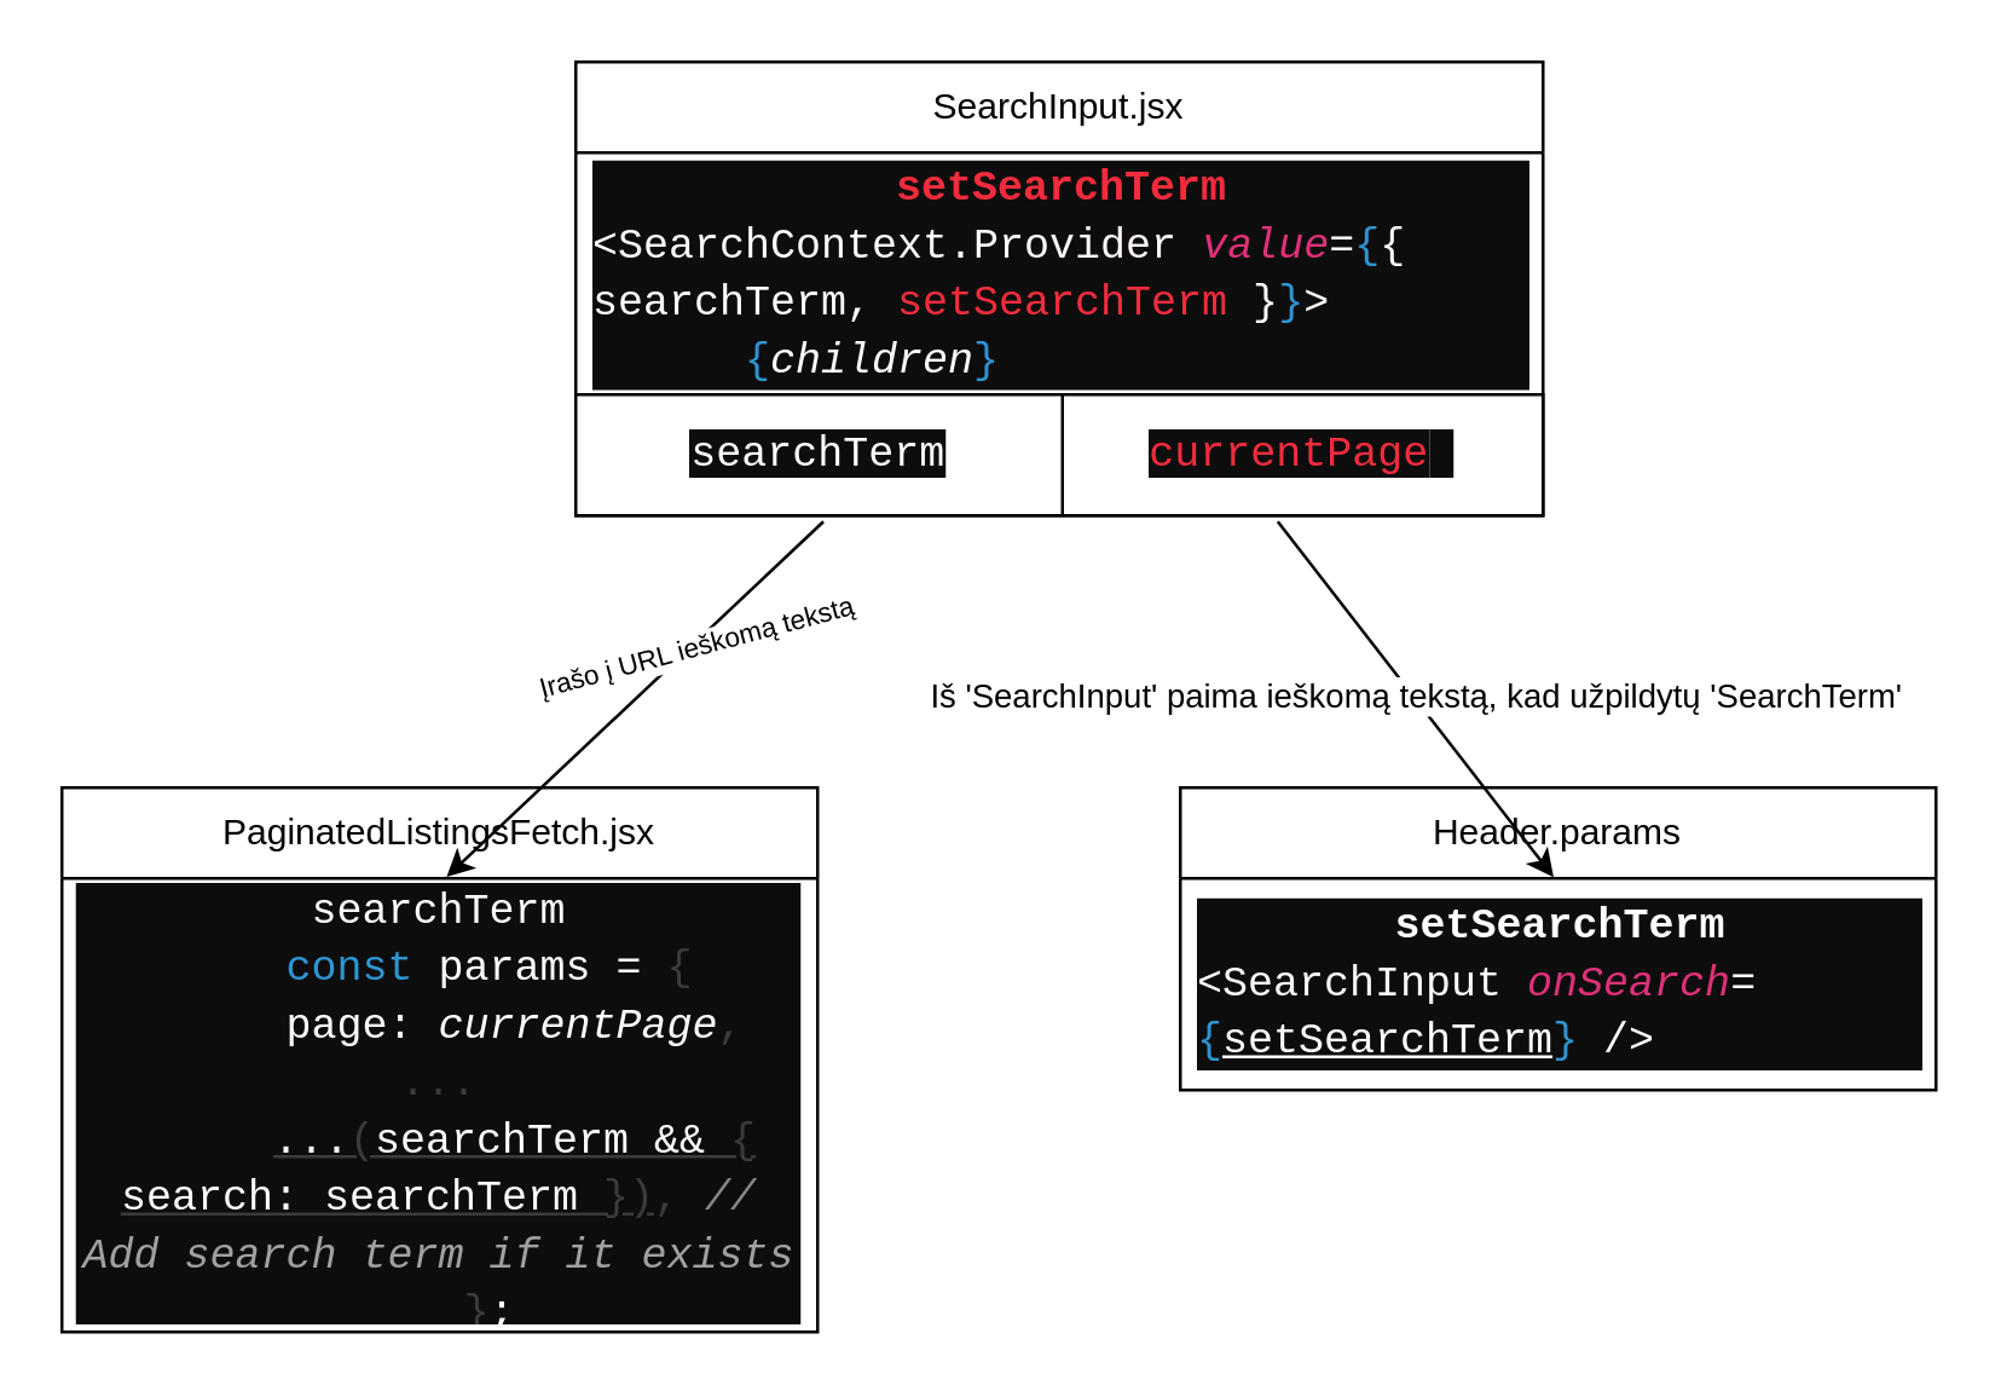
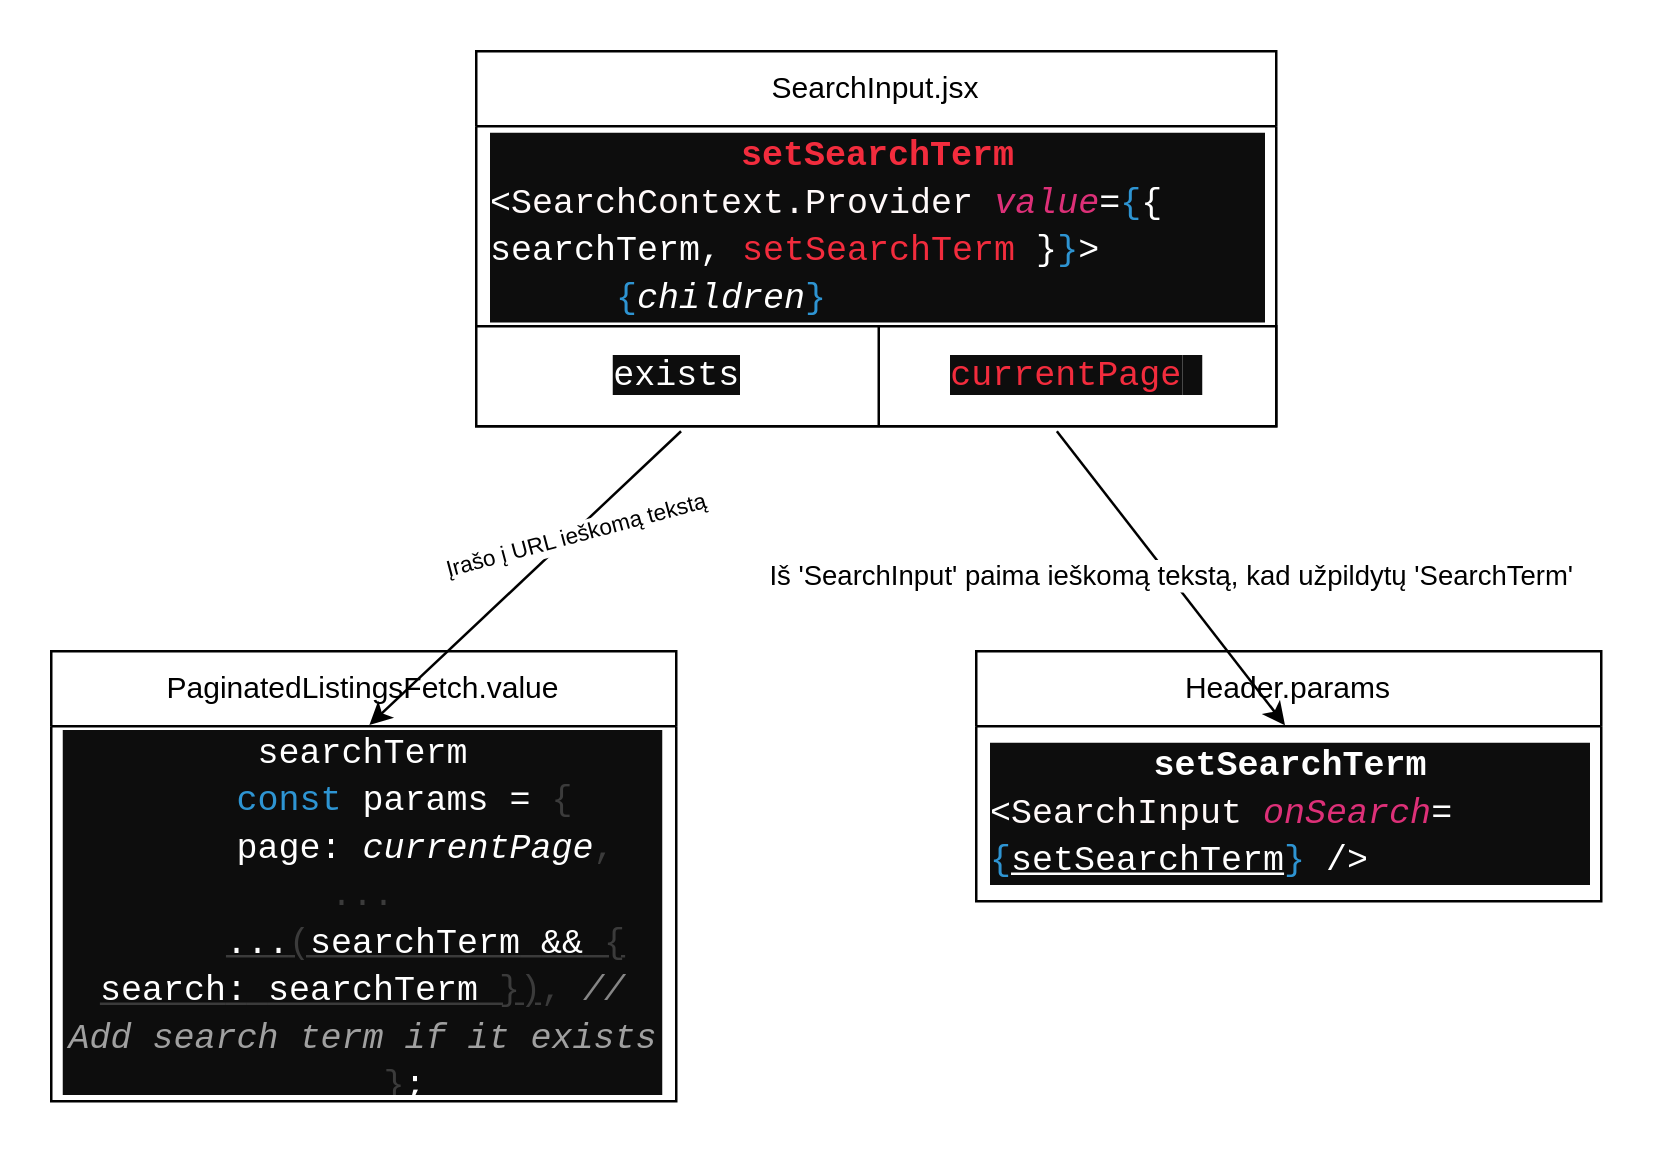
- <mxCell id="6" value="&lt;span style=&quot;color: rgb(255, 255, 255); font-family: Consolas, &amp;quot;Courier New&amp;quot;, monospace; font-size: 14px; text-align: left; background-color: rgb(13, 13, 13);&quot;&gt;searchTerm&lt;/span&gt;" style="shape=partialRectangle;html=1;whiteSpace=wrap;connectable=0;fillColor=none;top=0;left=0;bottom=0;right=0;overflow=hidden;" vertex="1" parent="5"><mxGeometry width="161" height="40" as="geometry"><mxRectangle width="161" height="40" as="alternateBounds" /></mxGeometry></mxCell>
+ <mxCell id="6" value="&lt;span style=&quot;color: rgb(255, 255, 255); font-family: Consolas, &amp;quot;Courier New&amp;quot;, monospace; font-size: 14px; text-align: left; background-color: rgb(13, 13, 13);&quot;&gt;exists&lt;/span&gt;" style="shape=partialRectangle;html=1;whiteSpace=wrap;connectable=0;fillColor=none;top=0;left=0;bottom=0;right=0;overflow=hidden;" vertex="1" parent="5"><mxGeometry width="161" height="40" as="geometry"><mxRectangle width="161" height="40" as="alternateBounds" /></mxGeometry></mxCell>
- <mxCell id="11" value="PaginatedListingsFetch.jsx" style="swimlane;fontStyle=0;childLayout=stackLayout;horizontal=1;startSize=30;horizontalStack=0;resizeParent=1;resizeParentMax=0;resizeLast=0;collapsible=1;marginBottom=0;whiteSpace=wrap;html=1;" vertex="1" parent="1"><mxGeometry x="20" y="260" width="250" height="180" as="geometry" /></mxCell>
+ <mxCell id="11" value="PaginatedListingsFetch.value" style="swimlane;fontStyle=0;childLayout=stackLayout;horizontal=1;startSize=30;horizontalStack=0;resizeParent=1;resizeParentMax=0;resizeLast=0;collapsible=1;marginBottom=0;whiteSpace=wrap;html=1;" vertex="1" parent="1"><mxGeometry x="20" y="260" width="250" height="180" as="geometry" /></mxCell>
